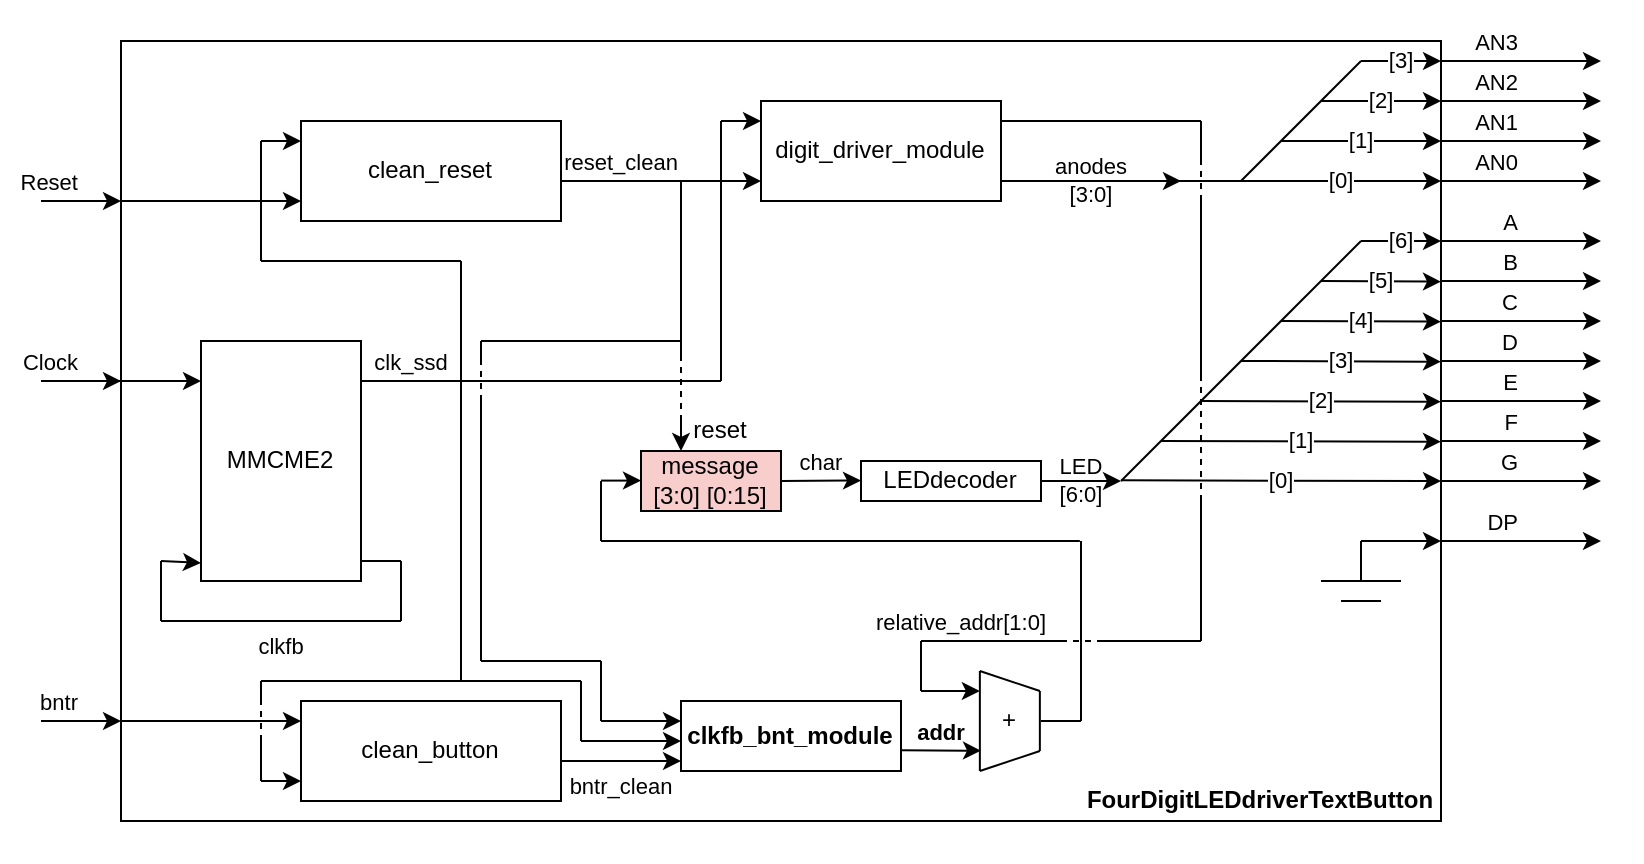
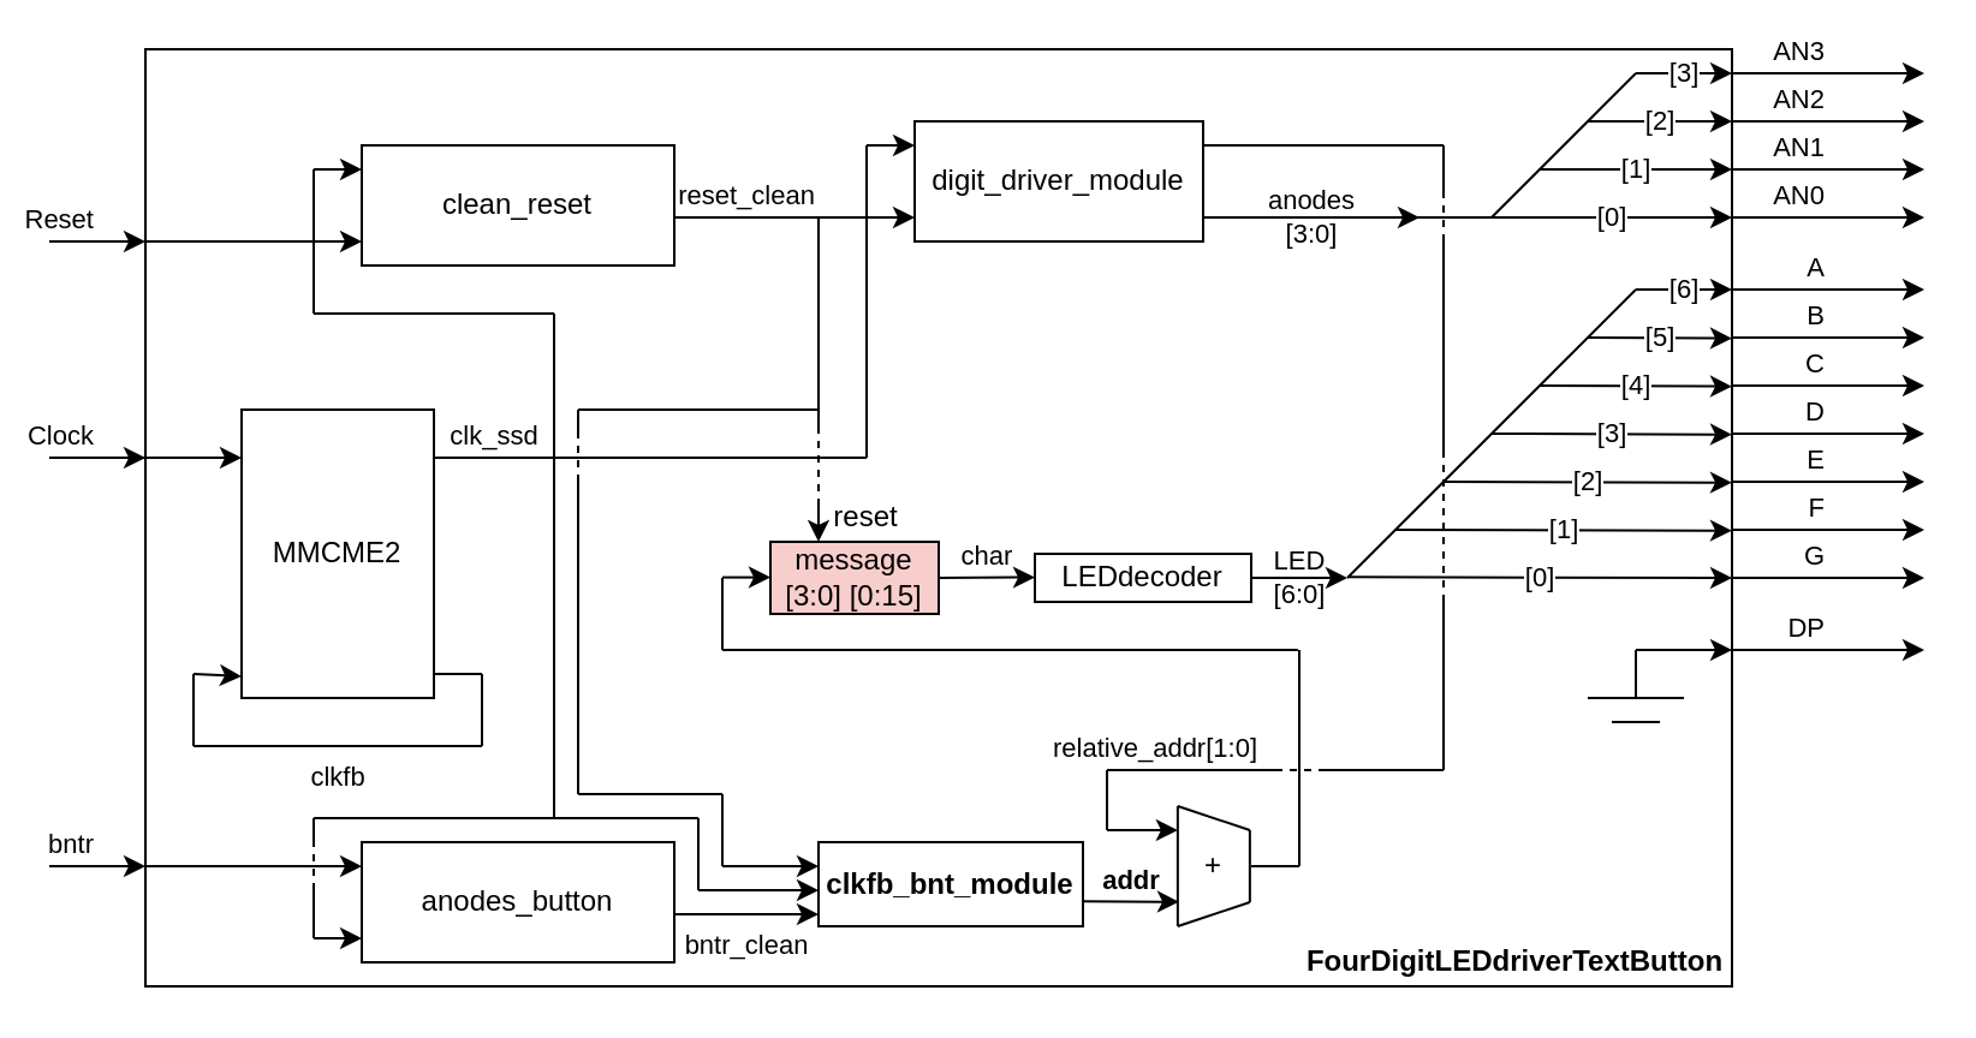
- <mxCell id="64" value="&lt;span&gt;clean_button&lt;/span&gt;" style="rounded=0;whiteSpace=wrap;html=1;fontColor=default;fillColor=none;fontStyle=0" vertex="1" parent="1"><mxGeometry x="150" y="350" width="130" height="50" as="geometry" /></mxCell>
+ <mxCell id="64" value="&lt;span&gt;anodes_button&lt;/span&gt;" style="rounded=0;whiteSpace=wrap;html=1;fontColor=default;fillColor=none;fontStyle=0" vertex="1" parent="1"><mxGeometry x="150" y="350" width="130" height="50" as="geometry" /></mxCell>
